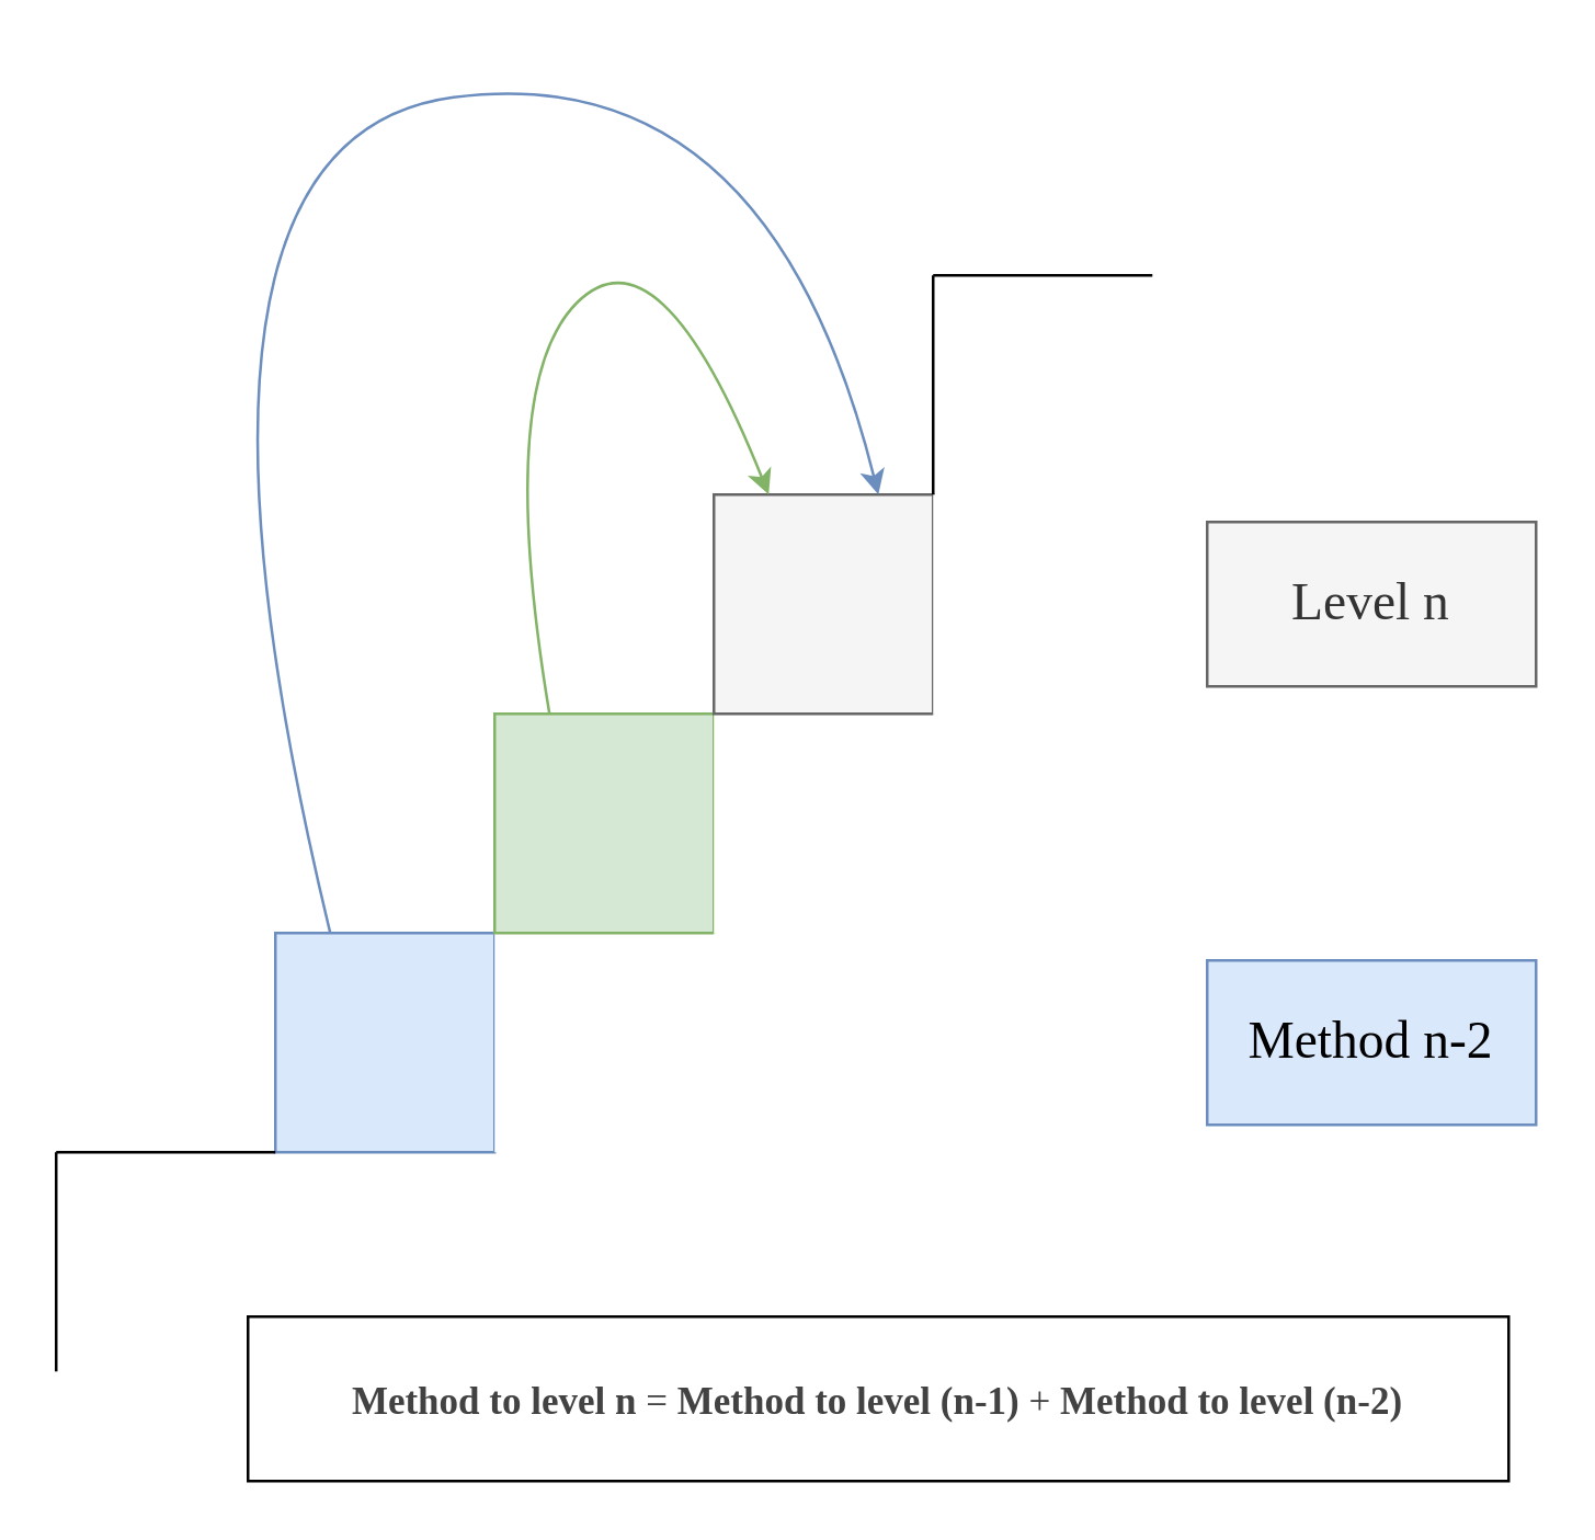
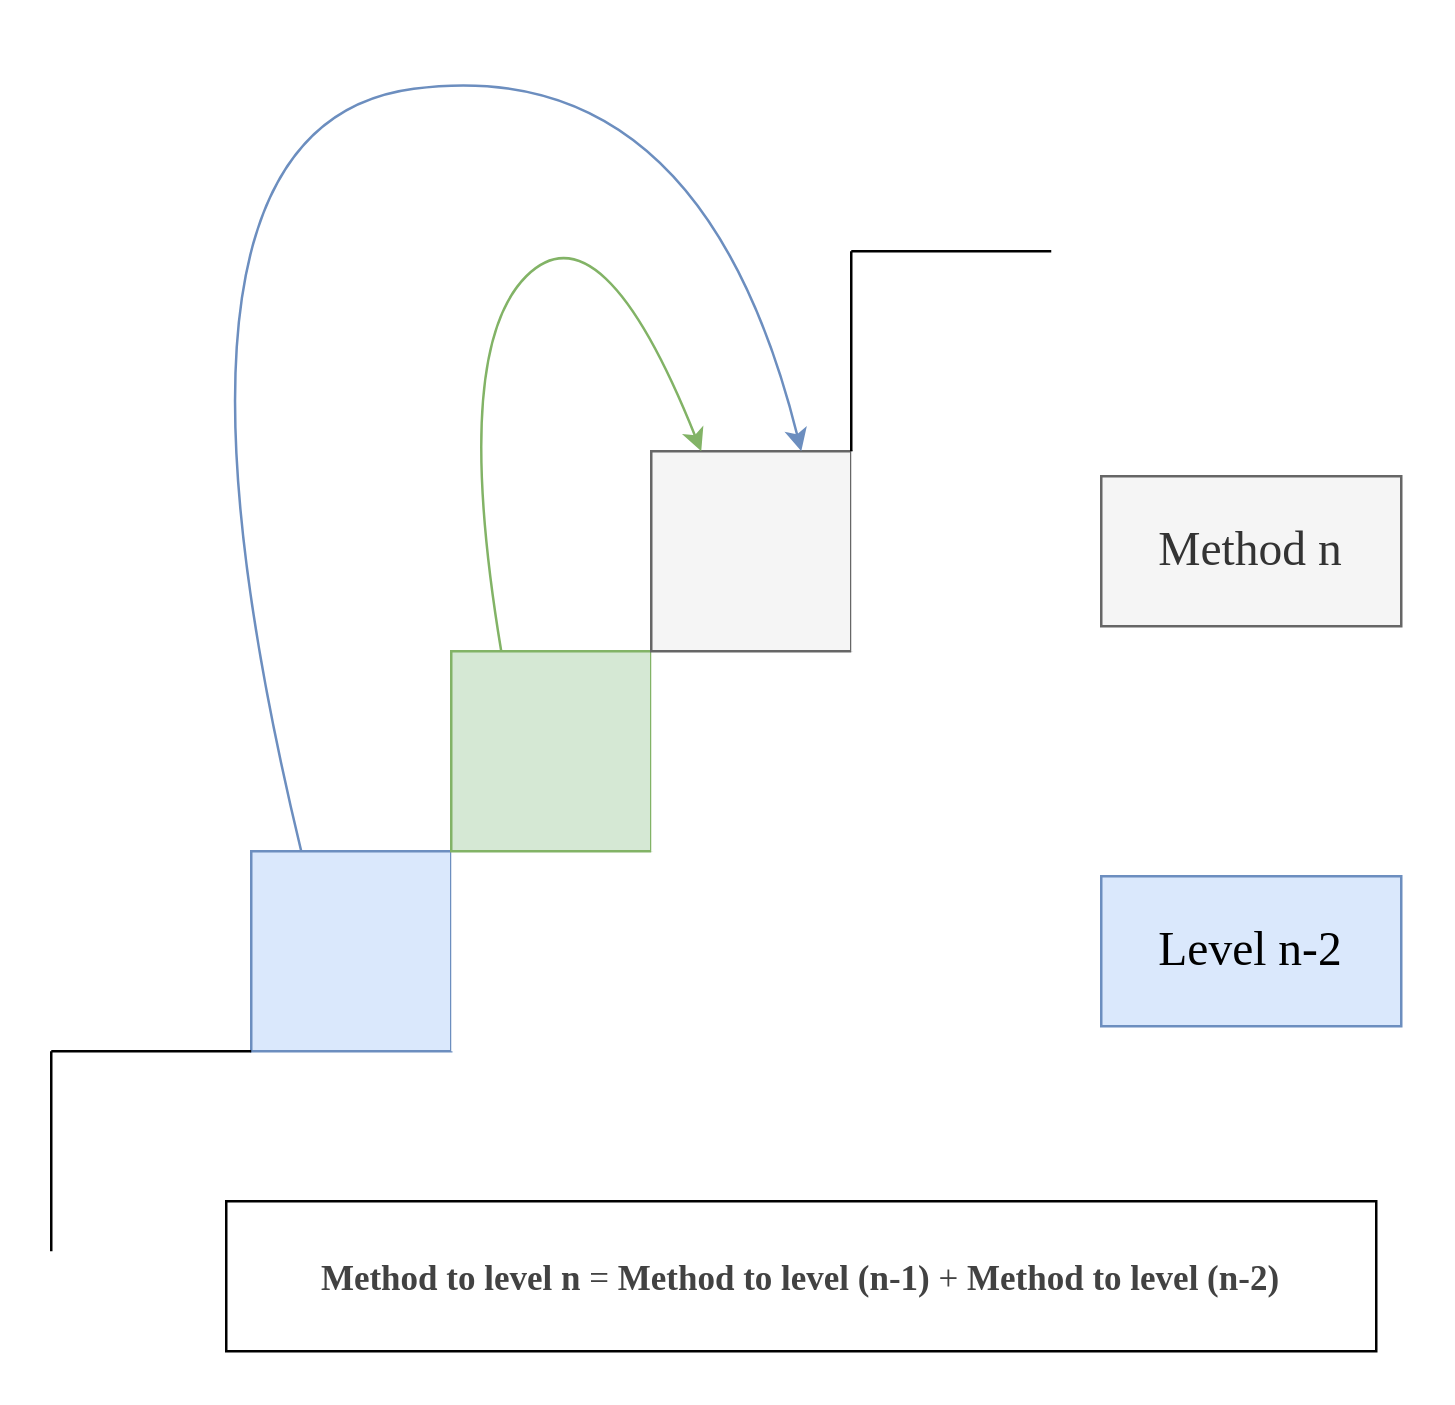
- <mxCell id="13" value="&lt;font face=&quot;Times New Roman&quot; style=&quot;font-size: 19px&quot;&gt;Level n&lt;/font&gt;" style="rounded=0;whiteSpace=wrap;html=1;fillColor=#f5f5f5;fontColor=#333333;strokeColor=#666666;" vertex="1" parent="1"><mxGeometry x="440" y="190" width="120" height="60" as="geometry" /></mxCell>
+ <mxCell id="13" value="&lt;font face=&quot;Times New Roman&quot; style=&quot;font-size: 19px&quot;&gt;Method n&lt;/font&gt;" style="rounded=0;whiteSpace=wrap;html=1;fillColor=#f5f5f5;fontColor=#333333;strokeColor=#666666;" vertex="1" parent="1"><mxGeometry x="440" y="190" width="120" height="60" as="geometry" /></mxCell>
- <mxCell id="14" value="&lt;font face=&quot;Times New Roman&quot; style=&quot;font-size: 19px&quot;&gt;Method n-2&lt;/font&gt;" style="rounded=0;whiteSpace=wrap;html=1;fillColor=#dae8fc;strokeColor=#6c8ebf;" vertex="1" parent="1"><mxGeometry x="440" y="350" width="120" height="60" as="geometry" /></mxCell>
+ <mxCell id="14" value="&lt;font face=&quot;Times New Roman&quot; style=&quot;font-size: 19px&quot;&gt;Level n-2&lt;/font&gt;" style="rounded=0;whiteSpace=wrap;html=1;fillColor=#dae8fc;strokeColor=#6c8ebf;" vertex="1" parent="1"><mxGeometry x="440" y="350" width="120" height="60" as="geometry" /></mxCell>
